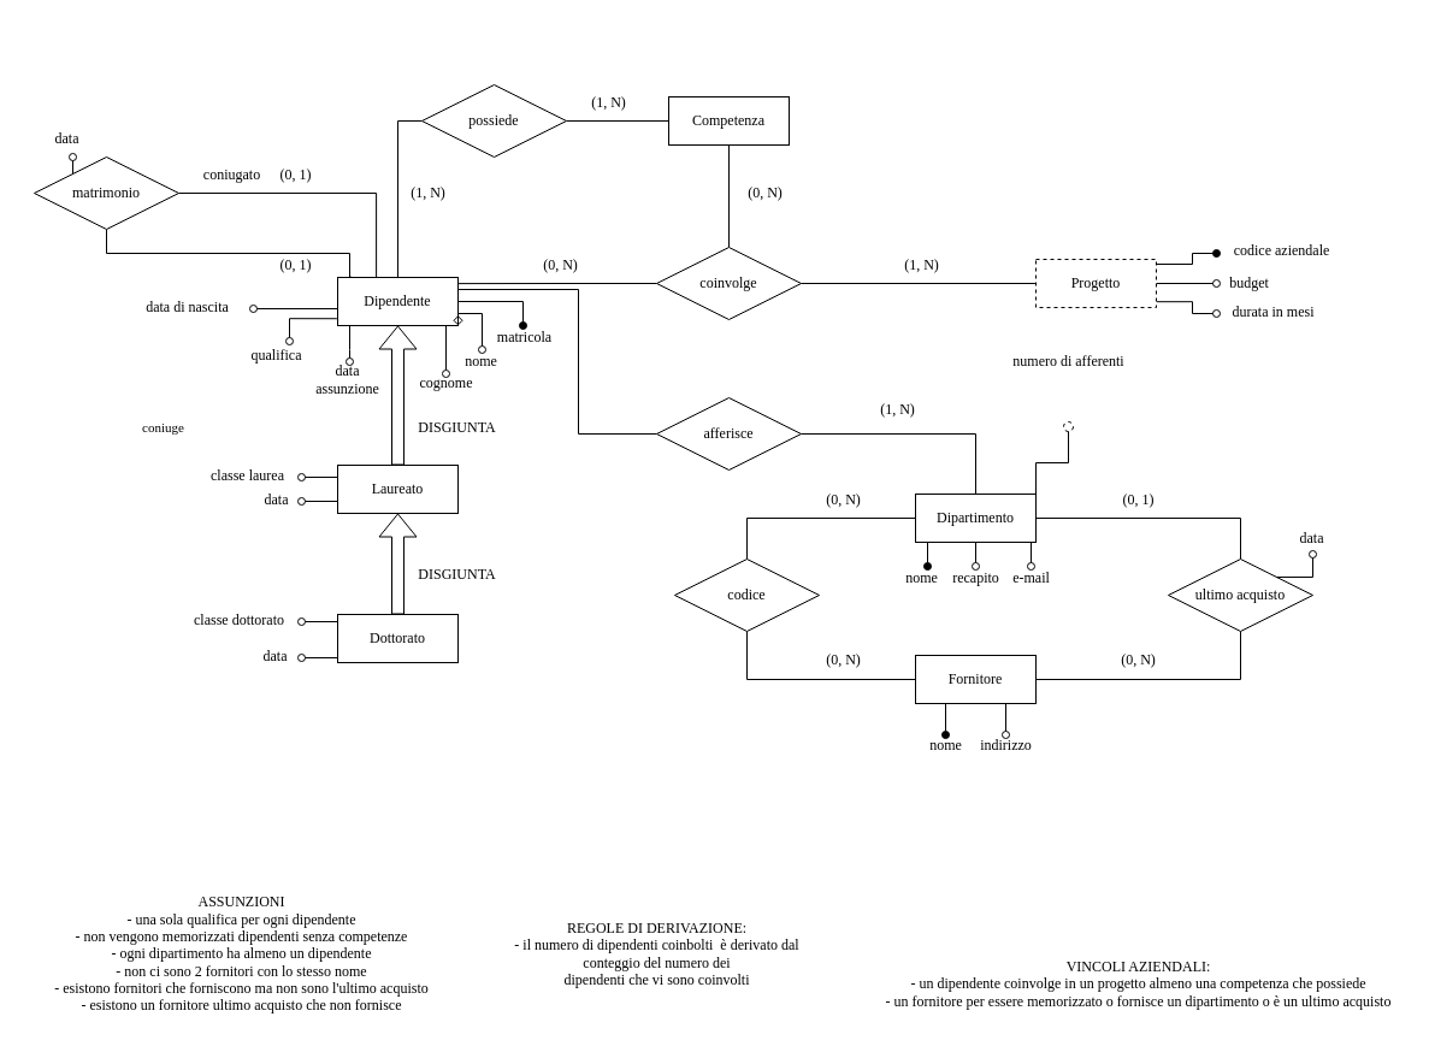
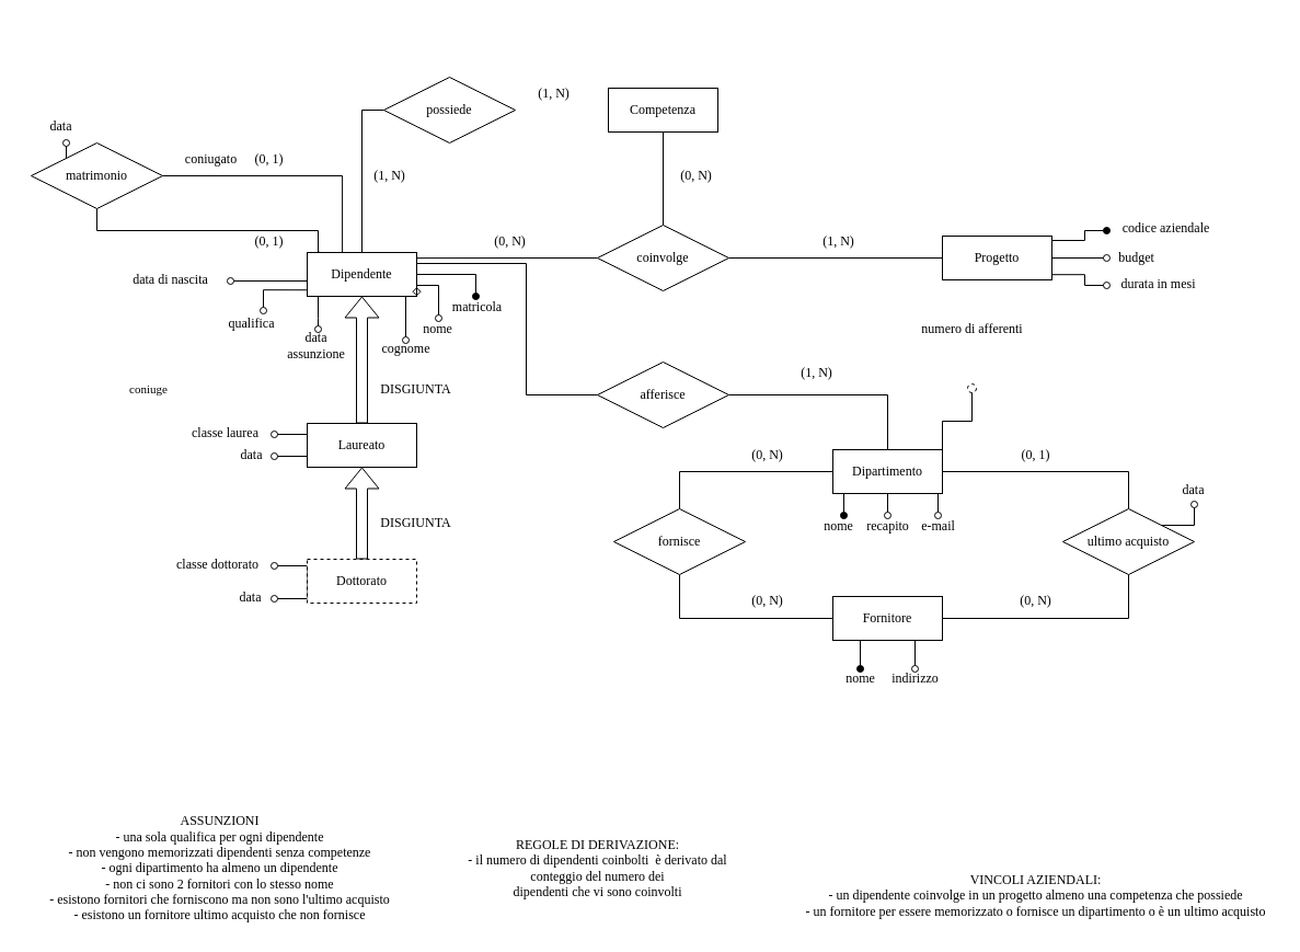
- <mxCell id="30" value="" style="edgeStyle=orthogonalEdgeStyle;rounded=0;orthogonalLoop=1;jettySize=auto;exitX=1;exitY=0.5;exitDx=0;exitDy=0;entryX=0;entryY=0.5;entryDx=0;entryDy=0;strokeColor=default;endArrow=none;endFill=0;fontFamily=Computer Modern;fontSource=http%3A%2F%2Fmirrors.ctan.org%2Ffonts%2Fcm-unicode%2Ffonts%2Fotf%2Fcmunss.otf;html=1;" parent="1" source="32" target="3" edge="1"><mxGeometry relative="1" as="geometry" /></mxCell>
- <mxCell id="14" value="Progetto" style="whiteSpace=wrap;align=center;fontFamily=Computer Modern;fontSource=http%3A%2F%2Fmirrors.ctan.org%2Ffonts%2Fcm-unicode%2Ffonts%2Fotf%2Fcmunss.otf;html=1;dashed=1;" parent="1" vertex="1"><mxGeometry x="860" y="215" width="100" height="40" as="geometry" /></mxCell>
+ <mxCell id="14" value="Progetto" style="whiteSpace=wrap;align=center;fontFamily=Computer Modern;fontSource=http%3A%2F%2Fmirrors.ctan.org%2Ffonts%2Fcm-unicode%2Ffonts%2Fotf%2Fcmunss.otf;html=1;" parent="1" vertex="1"><mxGeometry x="860" y="215" width="100" height="40" as="geometry" /></mxCell>
- <mxCell id="41" value="codice" style="shape=rhombus;perimeter=rhombusPerimeter;whiteSpace=wrap;align=center;fontFamily=Computer Modern;fontSource=http%3A%2F%2Fmirrors.ctan.org%2Ffonts%2Fcm-unicode%2Ffonts%2Fotf%2Fcmunss.otf;html=1;" parent="1" vertex="1"><mxGeometry x="560" y="464" width="120" height="60" as="geometry" /></mxCell>
+ <mxCell id="41" value="fornisce" style="shape=rhombus;perimeter=rhombusPerimeter;whiteSpace=wrap;align=center;fontFamily=Computer Modern;fontSource=http%3A%2F%2Fmirrors.ctan.org%2Ffonts%2Fcm-unicode%2Ffonts%2Fotf%2Fcmunss.otf;html=1;" parent="1" vertex="1"><mxGeometry x="560" y="464" width="120" height="60" as="geometry" /></mxCell>
- <mxCell id="20" value="Dottorato" style="whiteSpace=wrap;align=center;fontFamily=Computer Modern;fontSource=http%3A%2F%2Fmirrors.ctan.org%2Ffonts%2Fcm-unicode%2Ffonts%2Fotf%2Fcmunss.otf;html=1;" parent="1" vertex="1"><mxGeometry x="280" y="510" width="100" height="40" as="geometry" /></mxCell>
+ <mxCell id="20" value="Dottorato" style="whiteSpace=wrap;align=center;fontFamily=Computer Modern;fontSource=http%3A%2F%2Fmirrors.ctan.org%2Ffonts%2Fcm-unicode%2Ffonts%2Fotf%2Fcmunss.otf;html=1;dashed=1;" parent="1" vertex="1"><mxGeometry x="280" y="510" width="100" height="40" as="geometry" /></mxCell>
